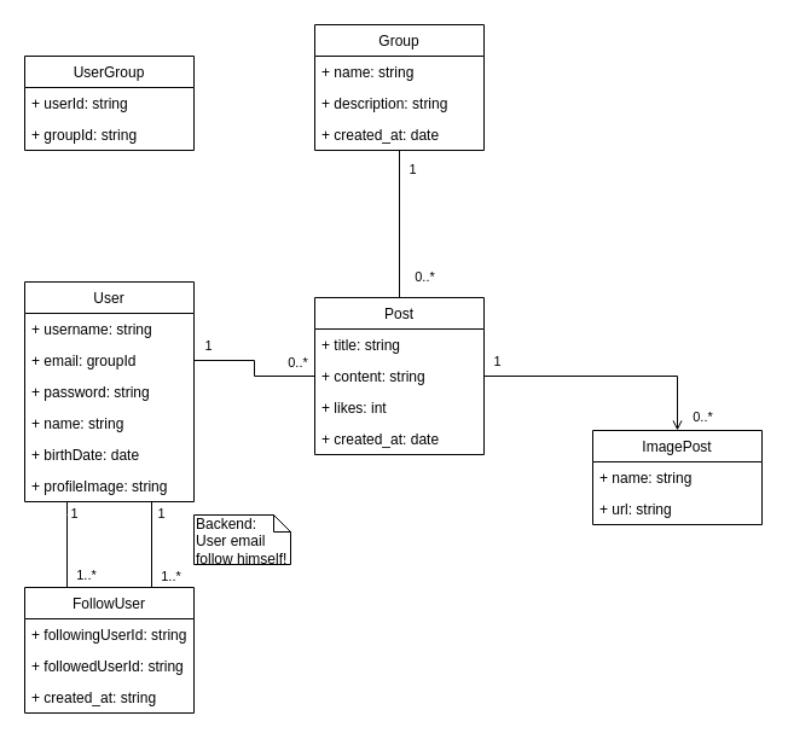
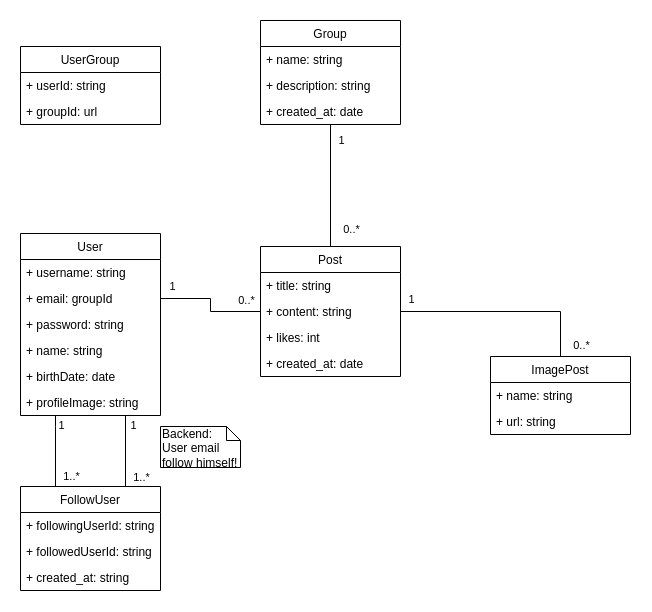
- <mxCell id="25" value="+ groupId: string" style="text;strokeColor=none;fillColor=none;align=left;verticalAlign=top;spacingLeft=4;spacingRight=4;overflow=hidden;rotatable=0;points=[[0,0.5],[1,0.5]];portConstraint=eastwest;" parent="23" vertex="1"><mxGeometry y="52" width="140" height="26" as="geometry" /></mxCell>
+ <mxCell id="25" value="+ groupId: url" style="text;strokeColor=none;fillColor=none;align=left;verticalAlign=top;spacingLeft=4;spacingRight=4;overflow=hidden;rotatable=0;points=[[0,0.5],[1,0.5]];portConstraint=eastwest;" parent="23" vertex="1"><mxGeometry y="52" width="140" height="26" as="geometry" /></mxCell>
- <mxCell id="20" style="edgeStyle=orthogonalEdgeStyle;rounded=0;orthogonalLoop=1;jettySize=auto;html=1;exitX=1;exitY=0.5;exitDx=0;exitDy=0;endArrow=open;endFill=0;" parent="1" source="4" target="17" edge="1"><mxGeometry relative="1" as="geometry" /></mxCell>
+ <mxCell id="20" style="edgeStyle=orthogonalEdgeStyle;rounded=0;orthogonalLoop=1;jettySize=auto;html=1;exitX=1;exitY=0.5;exitDx=0;exitDy=0;endArrow=none;endFill=0;" parent="1" source="4" target="17" edge="1"><mxGeometry relative="1" as="geometry" /></mxCell>
